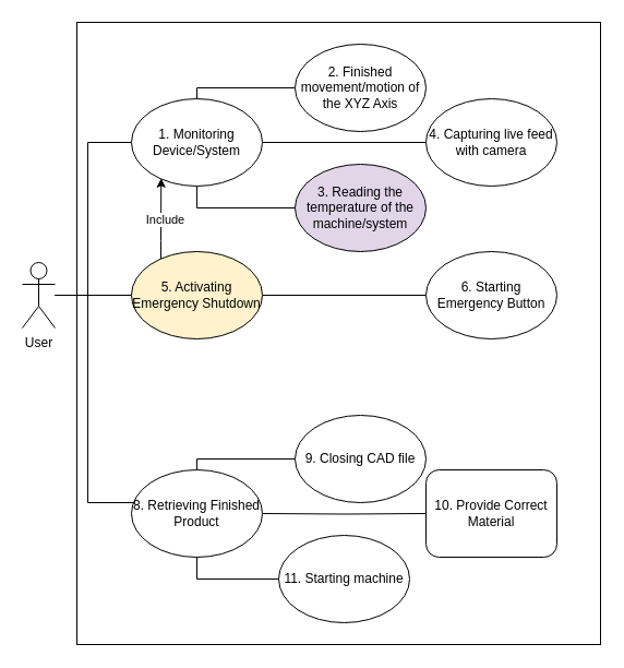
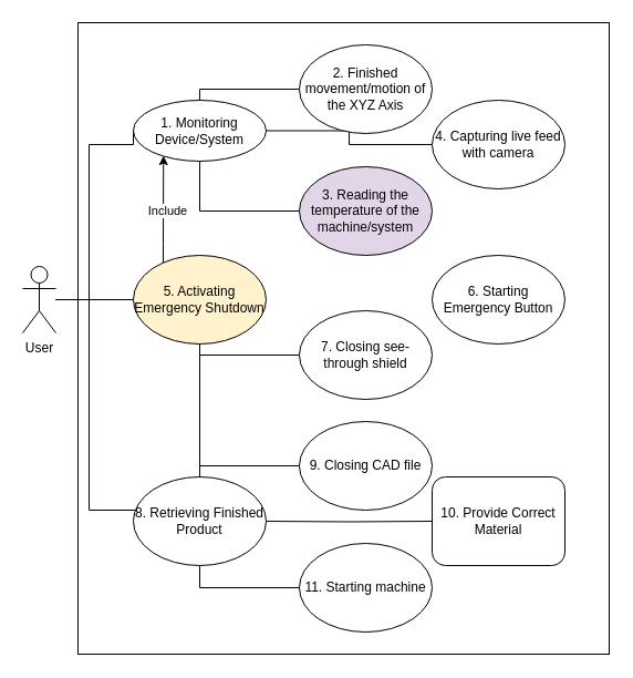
- <mxCell id="16" value="1. Monitoring Device/System" style="ellipse;whiteSpace=wrap;html=1;" vertex="1" parent="1"><mxGeometry x="120" y="90" width="120" height="80" as="geometry" /></mxCell>
+ <mxCell id="16" value="1. Monitoring Device/System" style="ellipse;whiteSpace=wrap;html=1;" vertex="1" parent="1"><mxGeometry x="120" y="90" width="120" height="55" as="geometry" /></mxCell>
- <mxCell id="20" style="edgeStyle=orthogonalEdgeStyle;rounded=0;orthogonalLoop=1;jettySize=auto;html=1;endArrow=none;endFill=0;" edge="1" parent="1" source="22" target="23"><mxGeometry relative="1" as="geometry" /></mxCell>
+ <mxCell id="20" style="edgeStyle=orthogonalEdgeStyle;rounded=0;orthogonalLoop=1;jettySize=auto;html=1;endArrow=none;endFill=0;" edge="1" parent="1" source="22" target="9"><mxGeometry relative="1" as="geometry" /></mxCell>
+ <mxCell id="21" style="edgeStyle=orthogonalEdgeStyle;rounded=0;orthogonalLoop=1;jettySize=auto;html=1;entryX=0;entryY=0.5;entryDx=0;entryDy=0;endArrow=none;endFill=0;" edge="1" parent="1" source="22" target="24"><mxGeometry relative="1" as="geometry"><Array as="points"><mxPoint x="180" y="320" /></Array></mxGeometry></mxCell>
+ <mxCell id="24" value="7. Closing see-through shield" style="ellipse;whiteSpace=wrap;html=1;" vertex="1" parent="1"><mxGeometry x="270" y="280" width="120" height="80" as="geometry" /></mxCell>
- <mxCell id="12" value="11. Starting machine" style="ellipse;whiteSpace=wrap;html=1;" vertex="1" parent="1"><mxGeometry x="255" y="490" width="120" height="80" as="geometry" /></mxCell>
+ <mxCell id="12" value="11. Starting machine" style="ellipse;whiteSpace=wrap;html=1;" vertex="1" parent="1"><mxGeometry x="270" y="490" width="120" height="80" as="geometry" /></mxCell>
